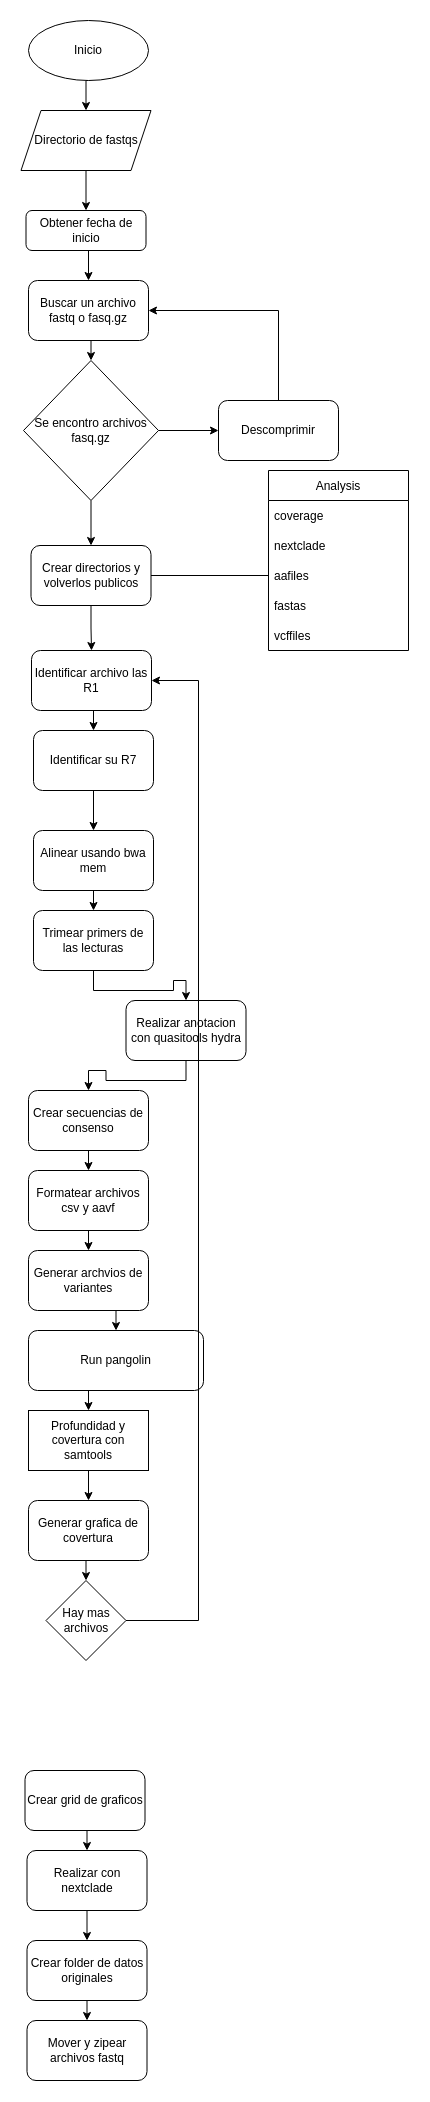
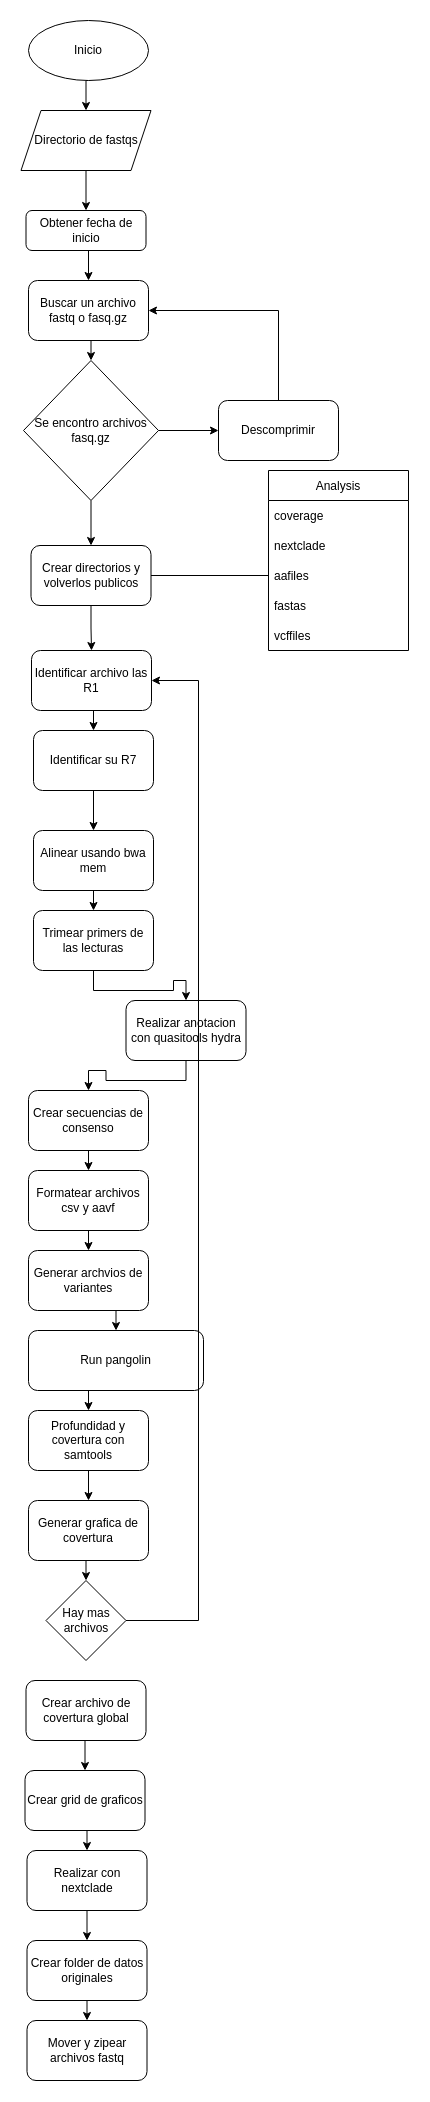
- <mxCell id="43" value="Profundidad y covertura con samtools" style="whiteSpace=wrap;html=1;rounded=0;" vertex="1" parent="1"><mxGeometry x="28" y="1410" width="120" height="60" as="geometry" /></mxCell>
+ <mxCell id="43" value="Profundidad y covertura con samtools" style="rounded=1;whiteSpace=wrap;html=1;" vertex="1" parent="1"><mxGeometry x="28" y="1410" width="120" height="60" as="geometry" /></mxCell>
+ <mxCell id="49" value="Crear archivo de covertura global" style="rounded=1;whiteSpace=wrap;html=1;" vertex="1" parent="1"><mxGeometry x="25.5" y="1680" width="120" height="60" as="geometry" /></mxCell>
+ <mxCell id="48" style="edgeStyle=orthogonalEdgeStyle;rounded=0;orthogonalLoop=1;jettySize=auto;html=1;exitX=0.5;exitY=1;exitDx=0;exitDy=0;entryX=0.5;entryY=0;entryDx=0;entryDy=0;" edge="1" parent="1" source="49" target="51"><mxGeometry relative="1" as="geometry" /></mxCell>
